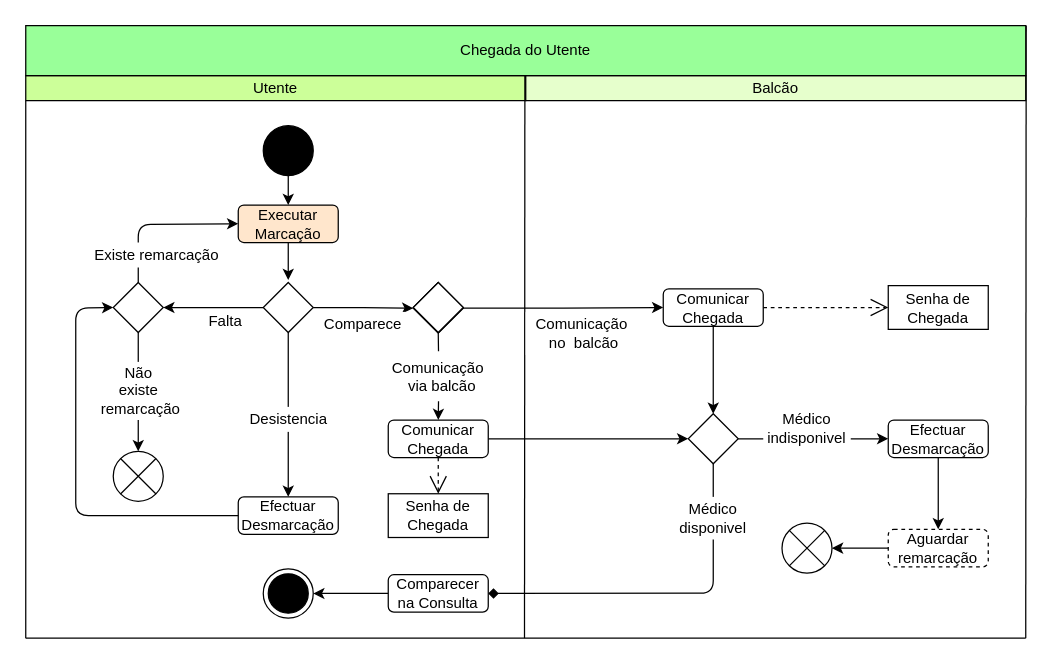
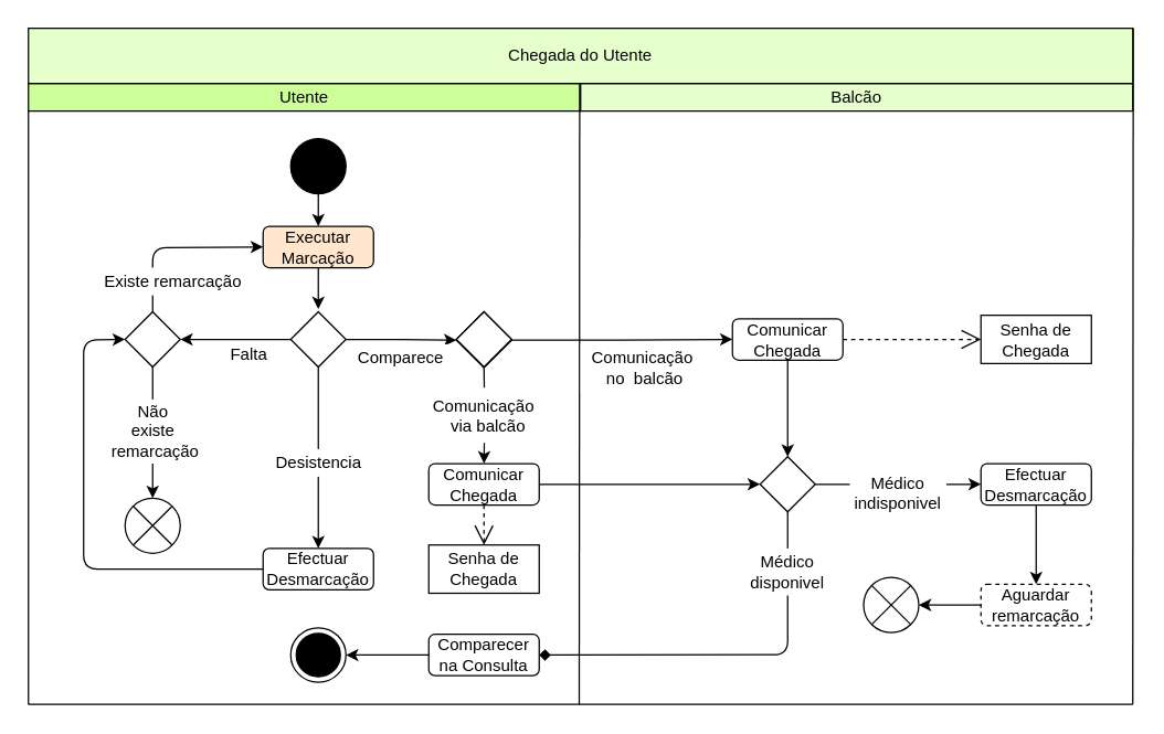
- <mxCell id="8" value="Chegada do Utente" style="rounded=0;whiteSpace=wrap;html=1;fillColor=#99FF99;" parent="1" vertex="1"><mxGeometry width="800" height="40" as="geometry" x="20" y="20" /></mxCell>
+ <mxCell id="8" value="Chegada do Utente" style="rounded=0;whiteSpace=wrap;html=1;fillColor=#e6ffcc;" parent="1" vertex="1"><mxGeometry width="800" height="40" as="geometry" x="20" y="20" /></mxCell>
- <mxCell id="55" value="Médico &lt;br&gt;indisponivel" style="text;html=1;strokeColor=none;align=center;verticalAlign=middle;whiteSpace=wrap;rounded=0;fillColor=#ffffff;" vertex="1" parent="1"><mxGeometry x="610" y="325" width="70" height="34" as="geometry" /></mxCell>
+ <mxCell id="55" value="Médico &lt;br&gt;indisponivel" style="text;html=1;strokeColor=none;align=center;verticalAlign=middle;whiteSpace=wrap;rounded=0;fillColor=#ffffff;" vertex="1" parent="1"><mxGeometry x="615" y="340" width="70" height="34" as="geometry" /></mxCell>
